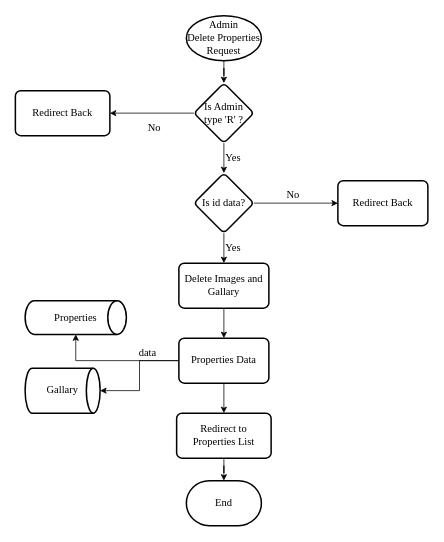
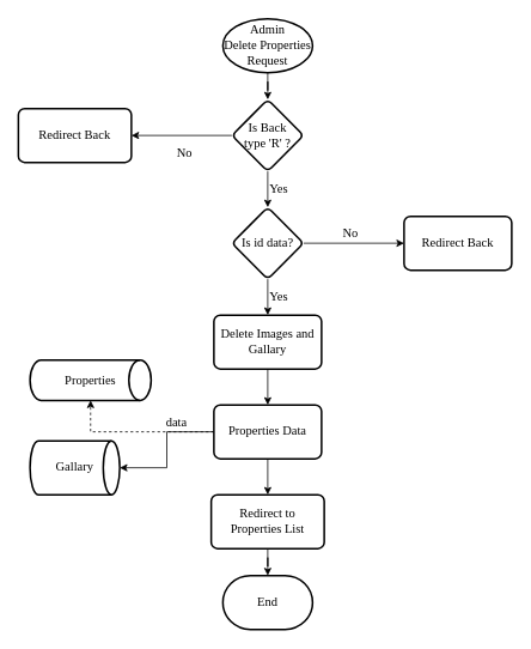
- <mxCell id="6" value="Is Admin&lt;br&gt;type 'R' ?" style="rhombus;whiteSpace=wrap;html=1;fontSize=14;fontFamily=Times New Roman;strokeWidth=2;rounded=1;arcSize=12;" vertex="1" parent="1"><mxGeometry x="258" y="110" width="80" height="80" as="geometry" /></mxCell>
+ <mxCell id="6" value="Is Back&lt;br&gt;type 'R' ?" style="rhombus;whiteSpace=wrap;html=1;fontSize=14;fontFamily=Times New Roman;strokeWidth=2;rounded=1;arcSize=12;" vertex="1" parent="1"><mxGeometry x="258" y="110" width="80" height="80" as="geometry" /></mxCell>
- <mxCell id="14" value="data" style="edgeStyle=orthogonalEdgeStyle;rounded=0;orthogonalLoop=1;jettySize=auto;html=1;fontFamily=Times New Roman;fontSize=14;" edge="1" parent="1" source="17" target="18"><mxGeometry x="-0.51" y="-10" relative="1" as="geometry"><mxPoint as="offset" /></mxGeometry></mxCell>
+ <mxCell id="14" value="data" style="edgeStyle=orthogonalEdgeStyle;rounded=0;orthogonalLoop=1;jettySize=auto;html=1;fontFamily=Times New Roman;fontSize=14;dashed=1;" edge="1" parent="1" source="17" target="18"><mxGeometry x="-0.51" y="-10" relative="1" as="geometry"><mxPoint as="offset" /></mxGeometry></mxCell>
